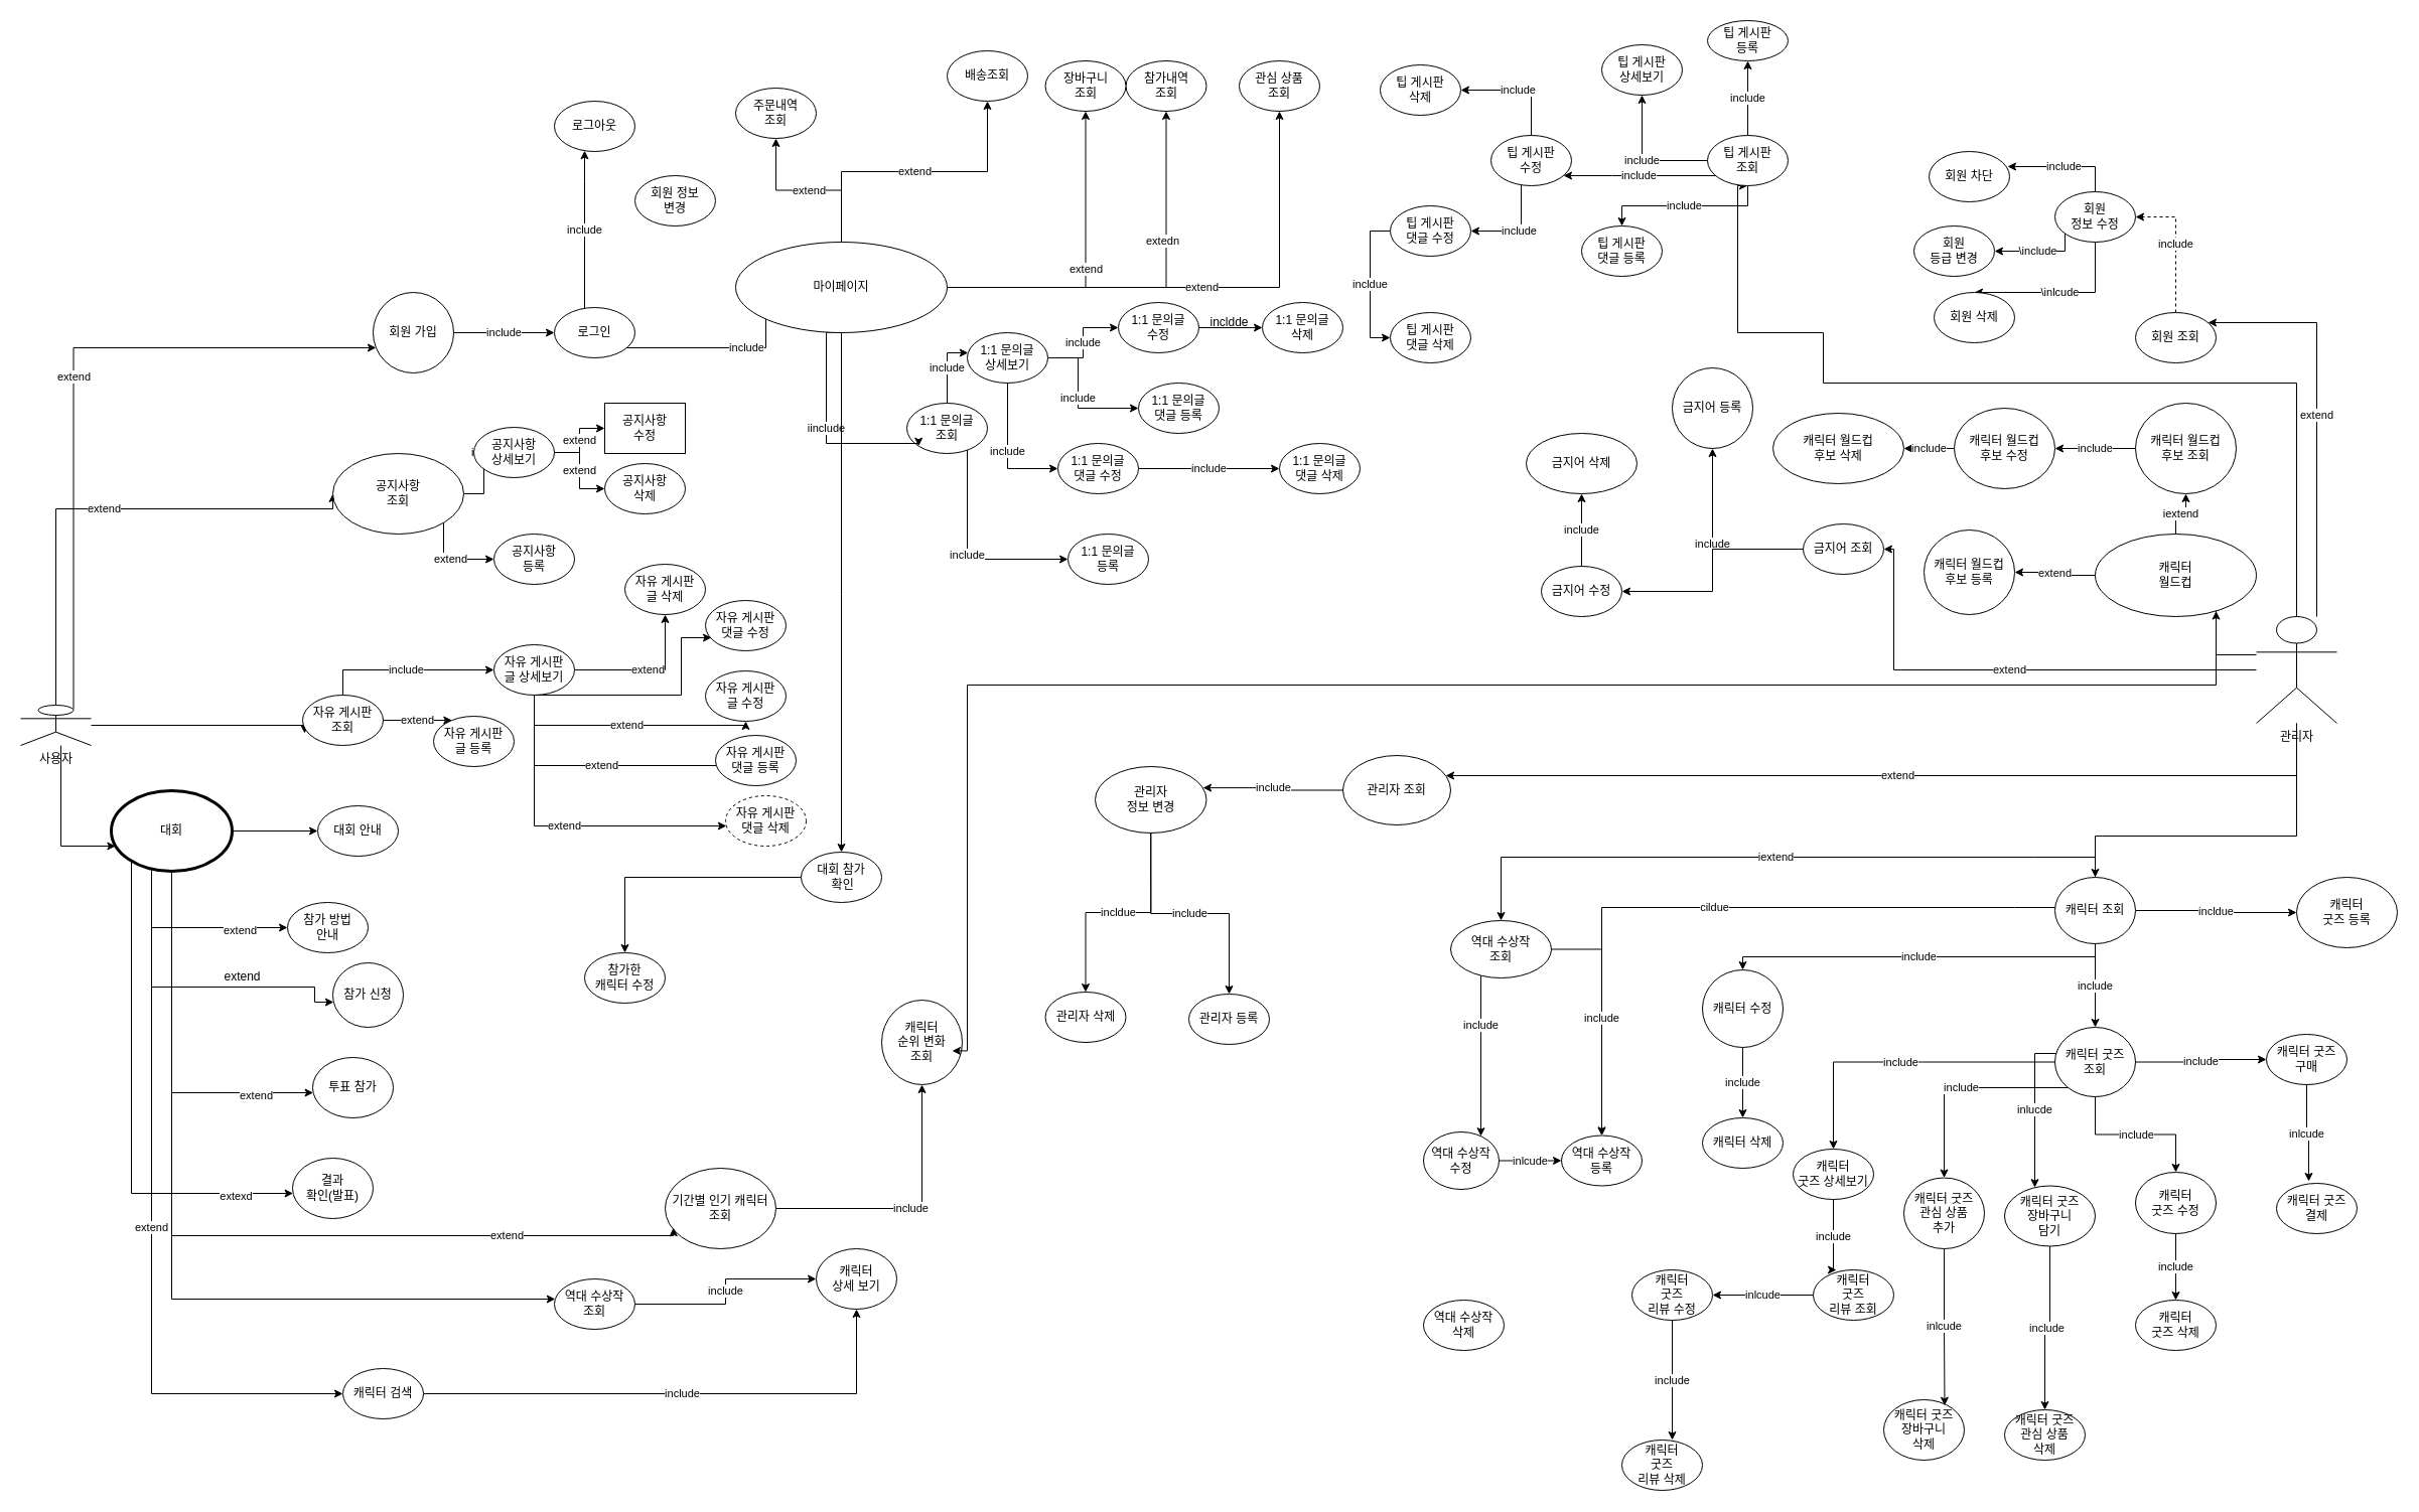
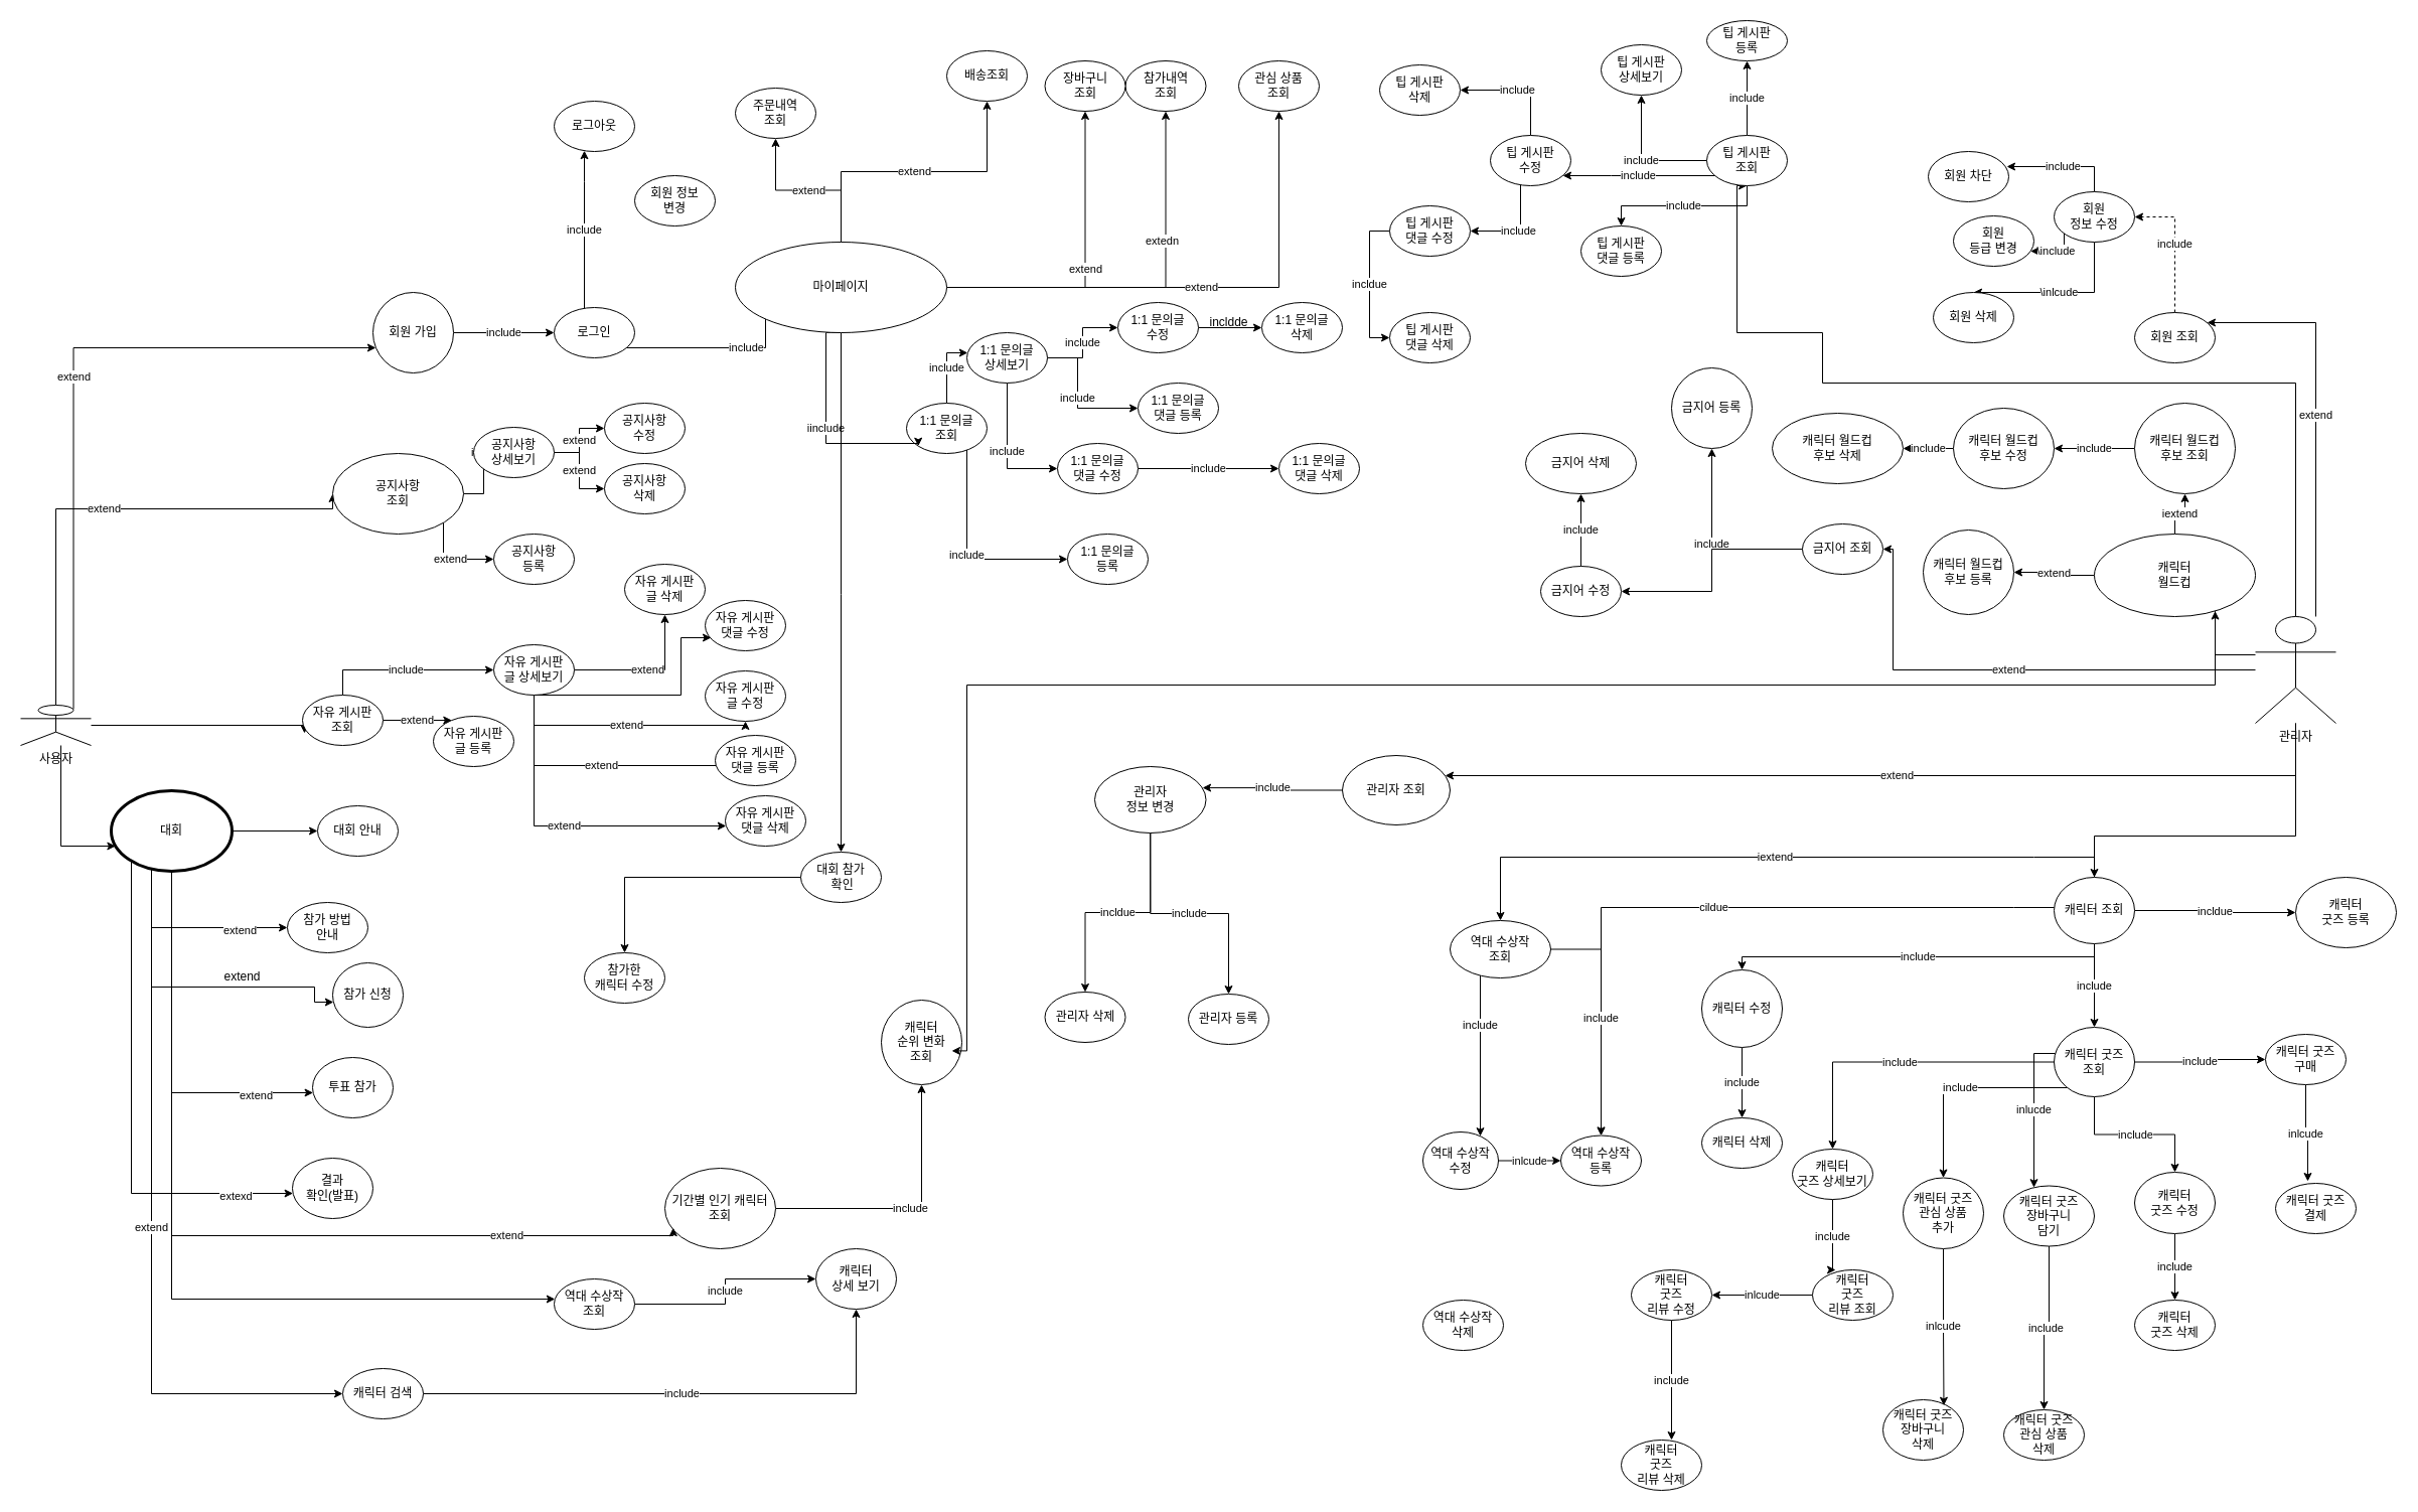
- <mxCell id="108" value="회원&lt;br&gt;등급 변경" style="ellipse;whiteSpace=wrap;html=1;" parent="1" vertex="1"><mxGeometry x="1900" y="224" width="80" height="50" as="geometry" /></mxCell>
+ <mxCell id="108" value="회원&lt;br&gt;등급 변경" style="ellipse;whiteSpace=wrap;html=1;" parent="1" vertex="1"><mxGeometry x="1940" y="214" width="80" height="50" as="geometry" /></mxCell>
- <mxCell id="28" value="공지사항&lt;br&gt;수정" style="whiteSpace=wrap;html=1;rounded=0;" parent="1" vertex="1"><mxGeometry x="600" y="400" width="80" height="50" as="geometry" /></mxCell>
+ <mxCell id="28" value="공지사항&lt;br&gt;수정" style="ellipse;whiteSpace=wrap;html=1;" parent="1" vertex="1"><mxGeometry x="600" y="400" width="80" height="50" as="geometry" /></mxCell>
- <mxCell id="55" value="자유 게시판&lt;br&gt;댓글 삭제" style="ellipse;whiteSpace=wrap;html=1;dashed=1;" parent="1" vertex="1"><mxGeometry x="720" y="790" width="80" height="50" as="geometry" /></mxCell>
+ <mxCell id="55" value="자유 게시판&lt;br&gt;댓글 삭제" style="ellipse;whiteSpace=wrap;html=1;" parent="1" vertex="1"><mxGeometry x="720" y="790" width="80" height="50" as="geometry" /></mxCell>
